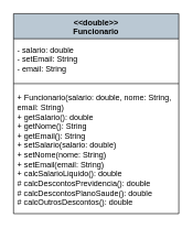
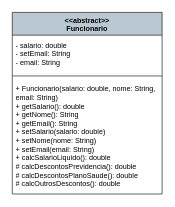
- <mxCell id="2" value="&amp;lt;&amp;lt;double&amp;gt;&amp;gt;&lt;div&gt;Funcionario&lt;/div&gt;" style="swimlane;fontStyle=1;align=center;verticalAlign=top;childLayout=stackLayout;horizontal=1;startSize=38;horizontalStack=0;resizeParent=1;resizeParentMax=0;resizeLast=0;collapsible=1;marginBottom=0;whiteSpace=wrap;html=1;fillColor=#BAC8D3;" vertex="1" parent="1"><mxGeometry x="20" y="20" width="250" height="303" as="geometry" /></mxCell>
+ <mxCell id="2" value="&amp;lt;&amp;lt;abstract&amp;gt;&amp;gt;&lt;div&gt;Funcionario&lt;/div&gt;" style="swimlane;fontStyle=1;align=center;verticalAlign=top;childLayout=stackLayout;horizontal=1;startSize=38;horizontalStack=0;resizeParent=1;resizeParentMax=0;resizeLast=0;collapsible=1;marginBottom=0;whiteSpace=wrap;html=1;fillColor=#BAC8D3;" vertex="1" parent="1"><mxGeometry x="20" y="20" width="250" height="303" as="geometry" /></mxCell>
